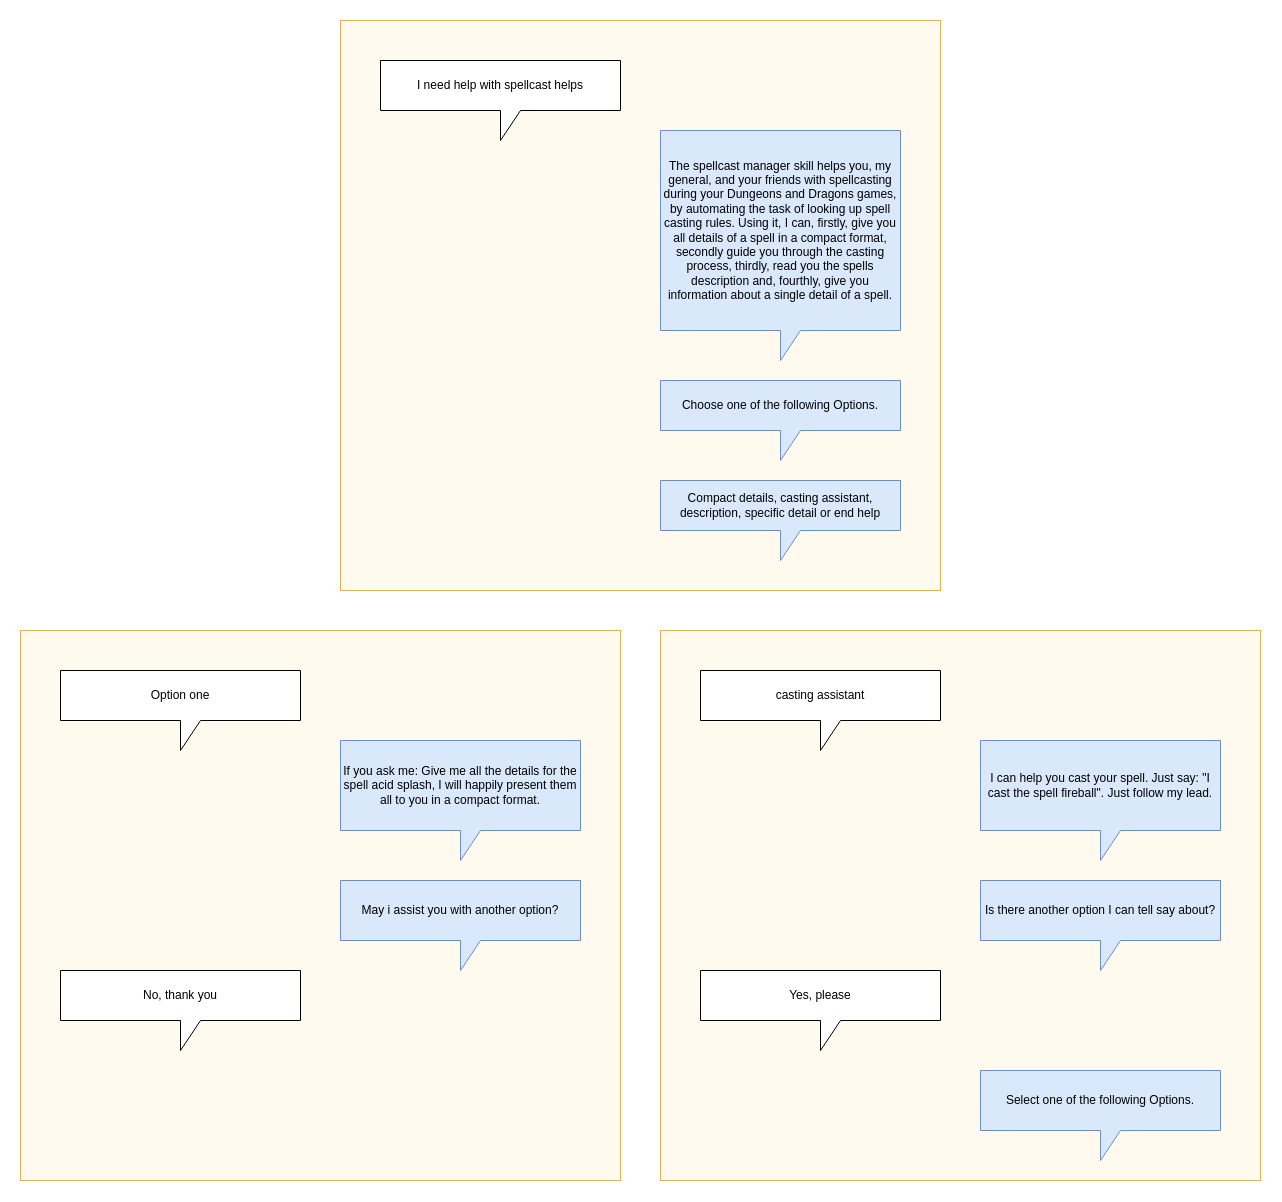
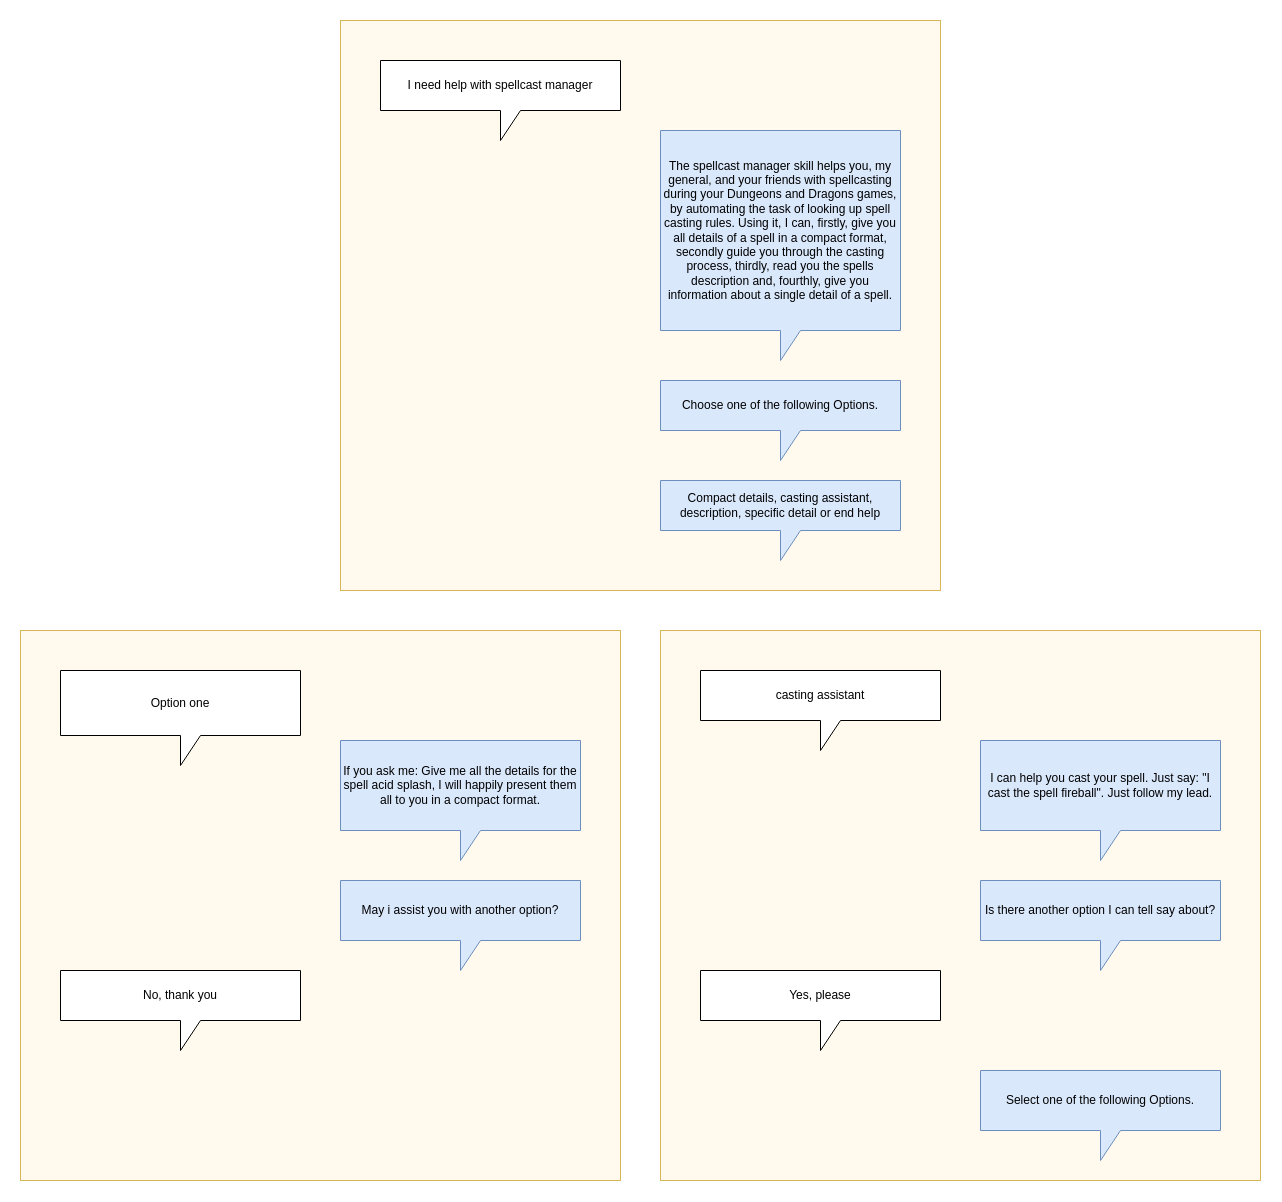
- <mxCell id="3" value="I need help with spellcast helps" style="shape=callout;whiteSpace=wrap;html=1;perimeter=calloutPerimeter;" parent="1" vertex="1"><mxGeometry x="380" y="60" width="240" height="80" as="geometry" /></mxCell>
+ <mxCell id="3" value="I need help with spellcast manager" style="shape=callout;whiteSpace=wrap;html=1;perimeter=calloutPerimeter;" parent="1" vertex="1"><mxGeometry x="380" y="60" width="240" height="80" as="geometry" /></mxCell>
- <mxCell id="8" value="Option one" style="shape=callout;whiteSpace=wrap;html=1;perimeter=calloutPerimeter;" parent="1" vertex="1"><mxGeometry x="60" y="670" width="240" height="80" as="geometry" /></mxCell>
+ <mxCell id="8" value="Option one" style="shape=callout;whiteSpace=wrap;html=1;perimeter=calloutPerimeter;" parent="1" vertex="1"><mxGeometry x="60" y="670" width="240" height="95" as="geometry" /></mxCell>
